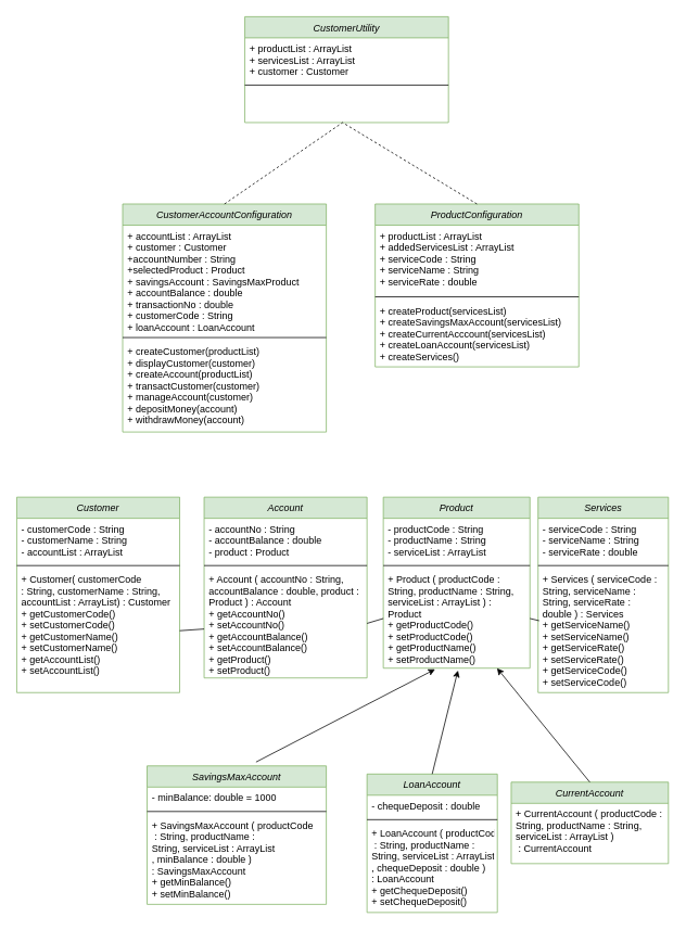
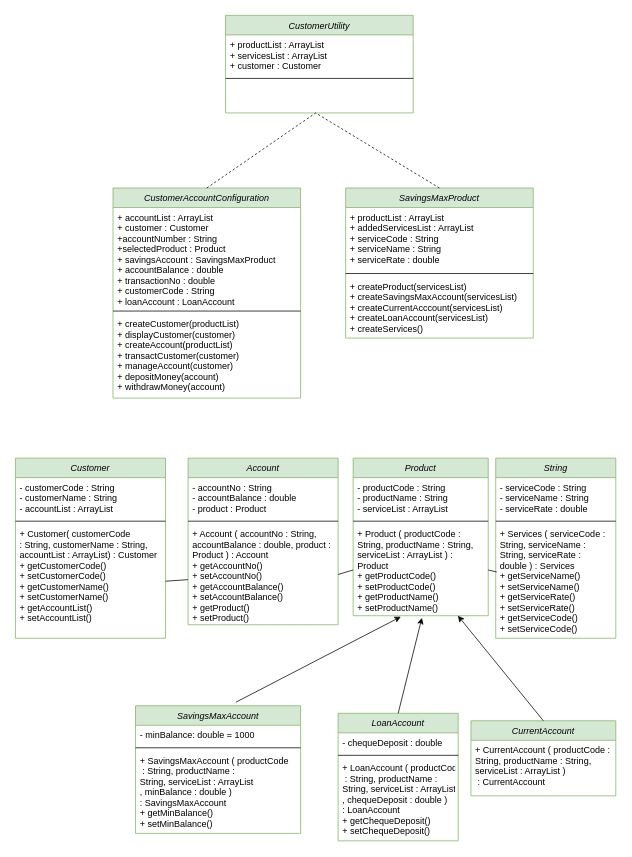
- <mxCell id="32" value="ProductConfiguration" style="swimlane;fontStyle=2;align=center;verticalAlign=top;childLayout=stackLayout;horizontal=1;startSize=26;horizontalStack=0;resizeParent=1;resizeLast=0;collapsible=1;marginBottom=0;rounded=0;shadow=0;strokeWidth=1;fillColor=#d5e8d4;strokeColor=#82b366;" vertex="1" parent="1"><mxGeometry x="460" y="250" width="250" height="200" as="geometry"><mxRectangle x="230" y="140" width="160" height="26" as="alternateBounds" /></mxGeometry></mxCell>
+ <mxCell id="32" value="SavingsMaxProduct" style="swimlane;fontStyle=2;align=center;verticalAlign=top;childLayout=stackLayout;horizontal=1;startSize=26;horizontalStack=0;resizeParent=1;resizeLast=0;collapsible=1;marginBottom=0;rounded=0;shadow=0;strokeWidth=1;fillColor=#d5e8d4;strokeColor=#82b366;" vertex="1" parent="1"><mxGeometry x="460" y="250" width="250" height="200" as="geometry"><mxRectangle x="230" y="140" width="160" height="26" as="alternateBounds" /></mxGeometry></mxCell>
- <mxCell id="20" value="Services" style="swimlane;fontStyle=2;align=center;verticalAlign=top;childLayout=stackLayout;horizontal=1;startSize=26;horizontalStack=0;resizeParent=1;resizeLast=0;collapsible=1;marginBottom=0;rounded=0;shadow=0;strokeWidth=1;fillColor=#d5e8d4;strokeColor=#82b366;" vertex="1" parent="1"><mxGeometry x="660" y="610" width="160" height="240" as="geometry"><mxRectangle x="230" y="140" width="160" height="26" as="alternateBounds" /></mxGeometry></mxCell>
+ <mxCell id="20" value="String" style="swimlane;fontStyle=2;align=center;verticalAlign=top;childLayout=stackLayout;horizontal=1;startSize=26;horizontalStack=0;resizeParent=1;resizeLast=0;collapsible=1;marginBottom=0;rounded=0;shadow=0;strokeWidth=1;fillColor=#d5e8d4;strokeColor=#82b366;" vertex="1" parent="1"><mxGeometry x="660" y="610" width="160" height="240" as="geometry"><mxRectangle x="230" y="140" width="160" height="26" as="alternateBounds" /></mxGeometry></mxCell>
